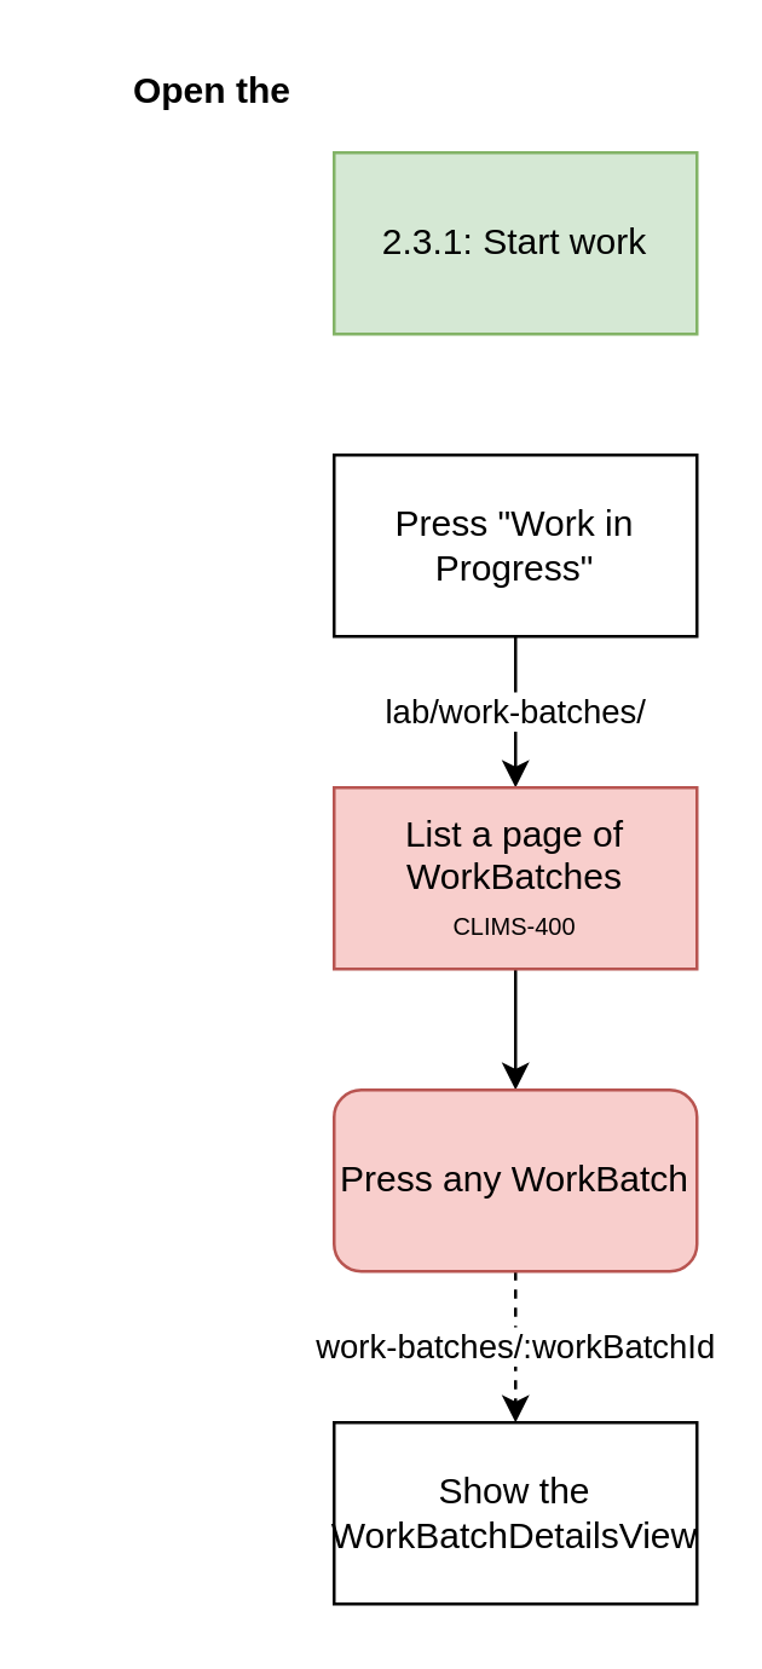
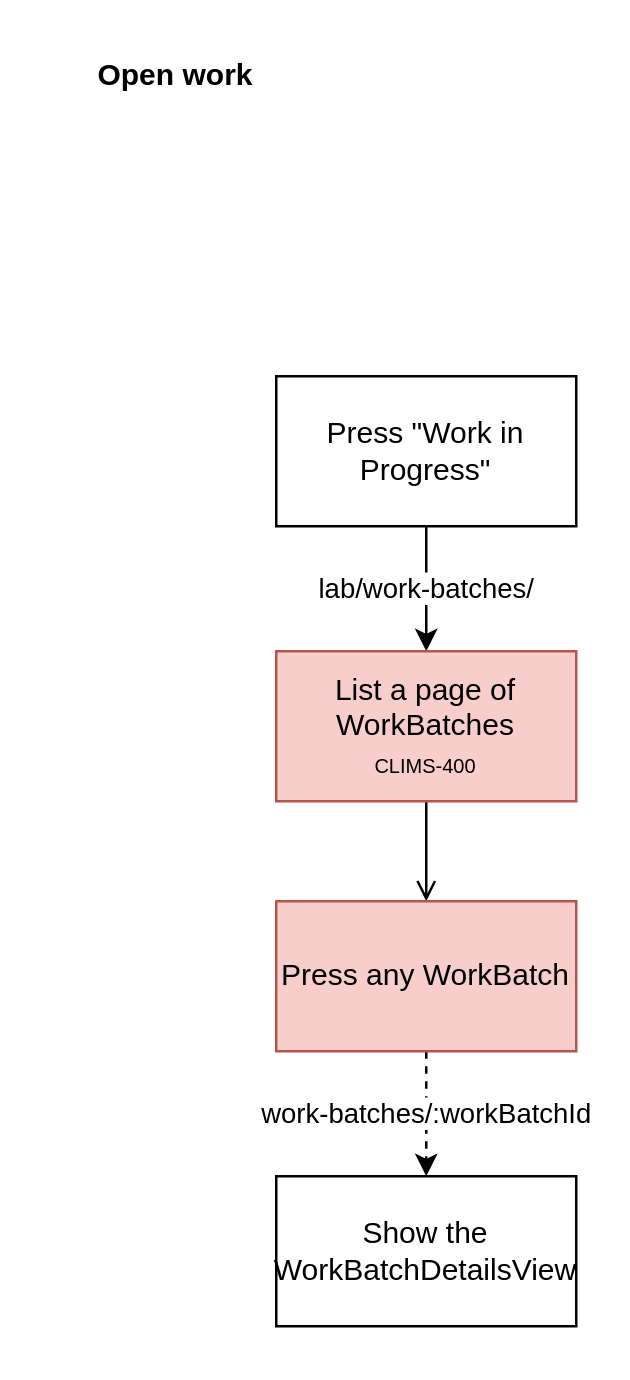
- <mxCell id="10" value="Open the" style="text;html=1;strokeColor=none;fillColor=none;align=center;verticalAlign=middle;whiteSpace=wrap;rounded=0;fontStyle=1" parent="1" vertex="1"><mxGeometry x="20" y="20" width="100" height="20" as="geometry" /></mxCell>
+ <mxCell id="10" value="Open work" style="text;html=1;strokeColor=none;fillColor=none;align=center;verticalAlign=middle;whiteSpace=wrap;rounded=0;fontStyle=1" parent="1" vertex="1"><mxGeometry x="20" y="20" width="100" height="20" as="geometry" /></mxCell>
- <mxCell id="2" value="2.3.1: Start work" style="rounded=0;whiteSpace=wrap;html=1;fillColor=#d5e8d4;strokeColor=#82b366;" parent="1" vertex="1"><mxGeometry x="110" y="50" width="120" height="60" as="geometry" /></mxCell>
- <mxCell id="5" value="" style="edgeStyle=orthogonalEdgeStyle;rounded=0;orthogonalLoop=1;jettySize=auto;html=1;startArrow=none;startFill=0;endArrow=classic;endFill=1;" parent="1" source="6" target="8" edge="1"><mxGeometry relative="1" as="geometry" /></mxCell>
+ <mxCell id="5" value="" style="edgeStyle=orthogonalEdgeStyle;rounded=0;orthogonalLoop=1;jettySize=auto;html=1;startArrow=none;startFill=0;endArrow=open;endFill=1;" parent="1" source="6" target="8" edge="1"><mxGeometry relative="1" as="geometry" /></mxCell>
- <mxCell id="8" value="Press any WorkBatch" style="whiteSpace=wrap;html=1;fillColor=#f8cecc;strokeColor=#b85450;rounded=1;" parent="1" vertex="1"><mxGeometry x="110" y="360" width="120" height="60" as="geometry" /></mxCell>
+ <mxCell id="8" value="Press any WorkBatch" style="whiteSpace=wrap;html=1;rounded=0;fillColor=#f8cecc;strokeColor=#b85450;" parent="1" vertex="1"><mxGeometry x="110" y="360" width="120" height="60" as="geometry" /></mxCell>
